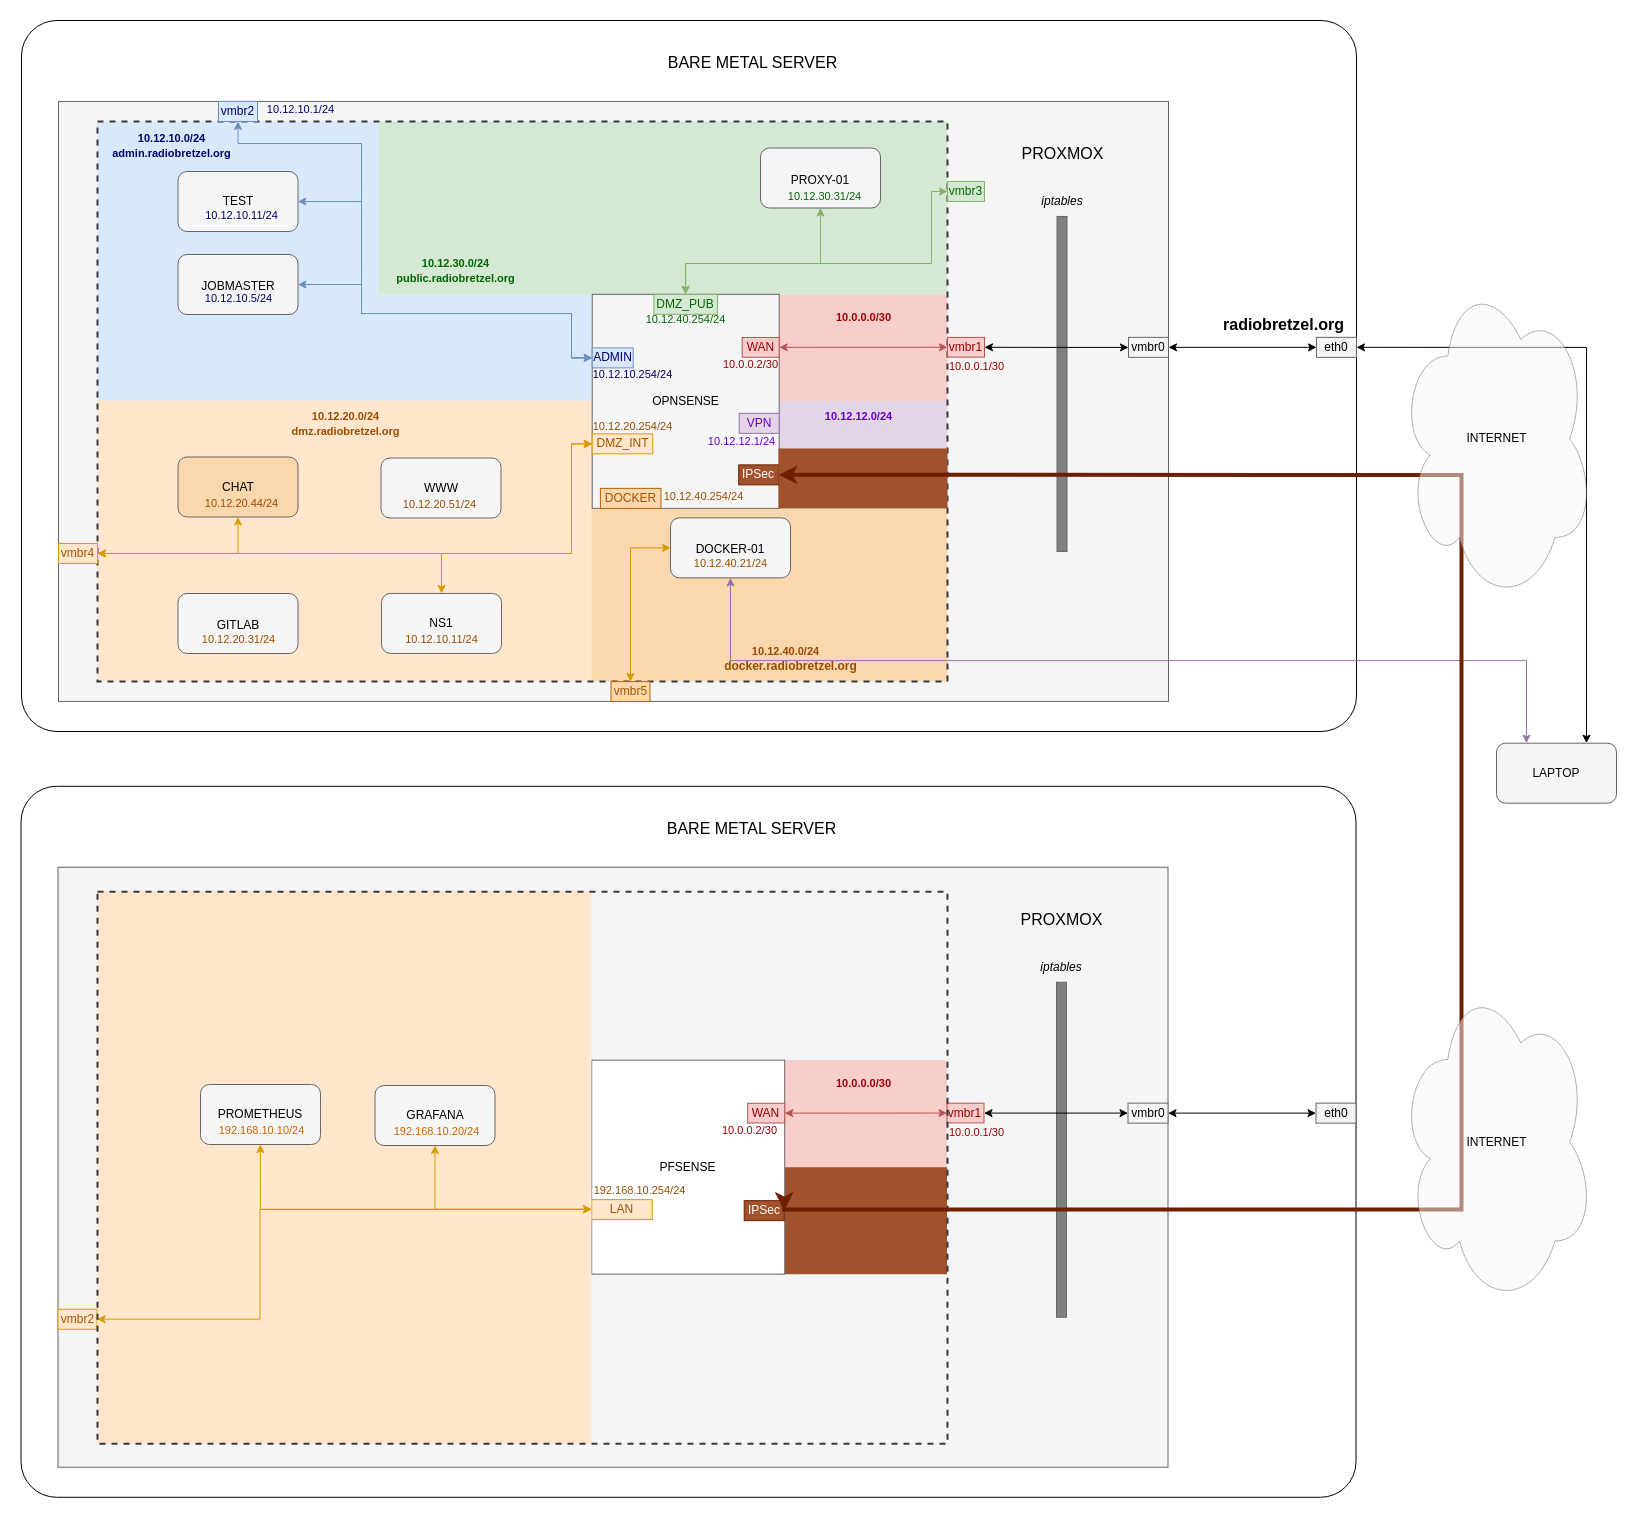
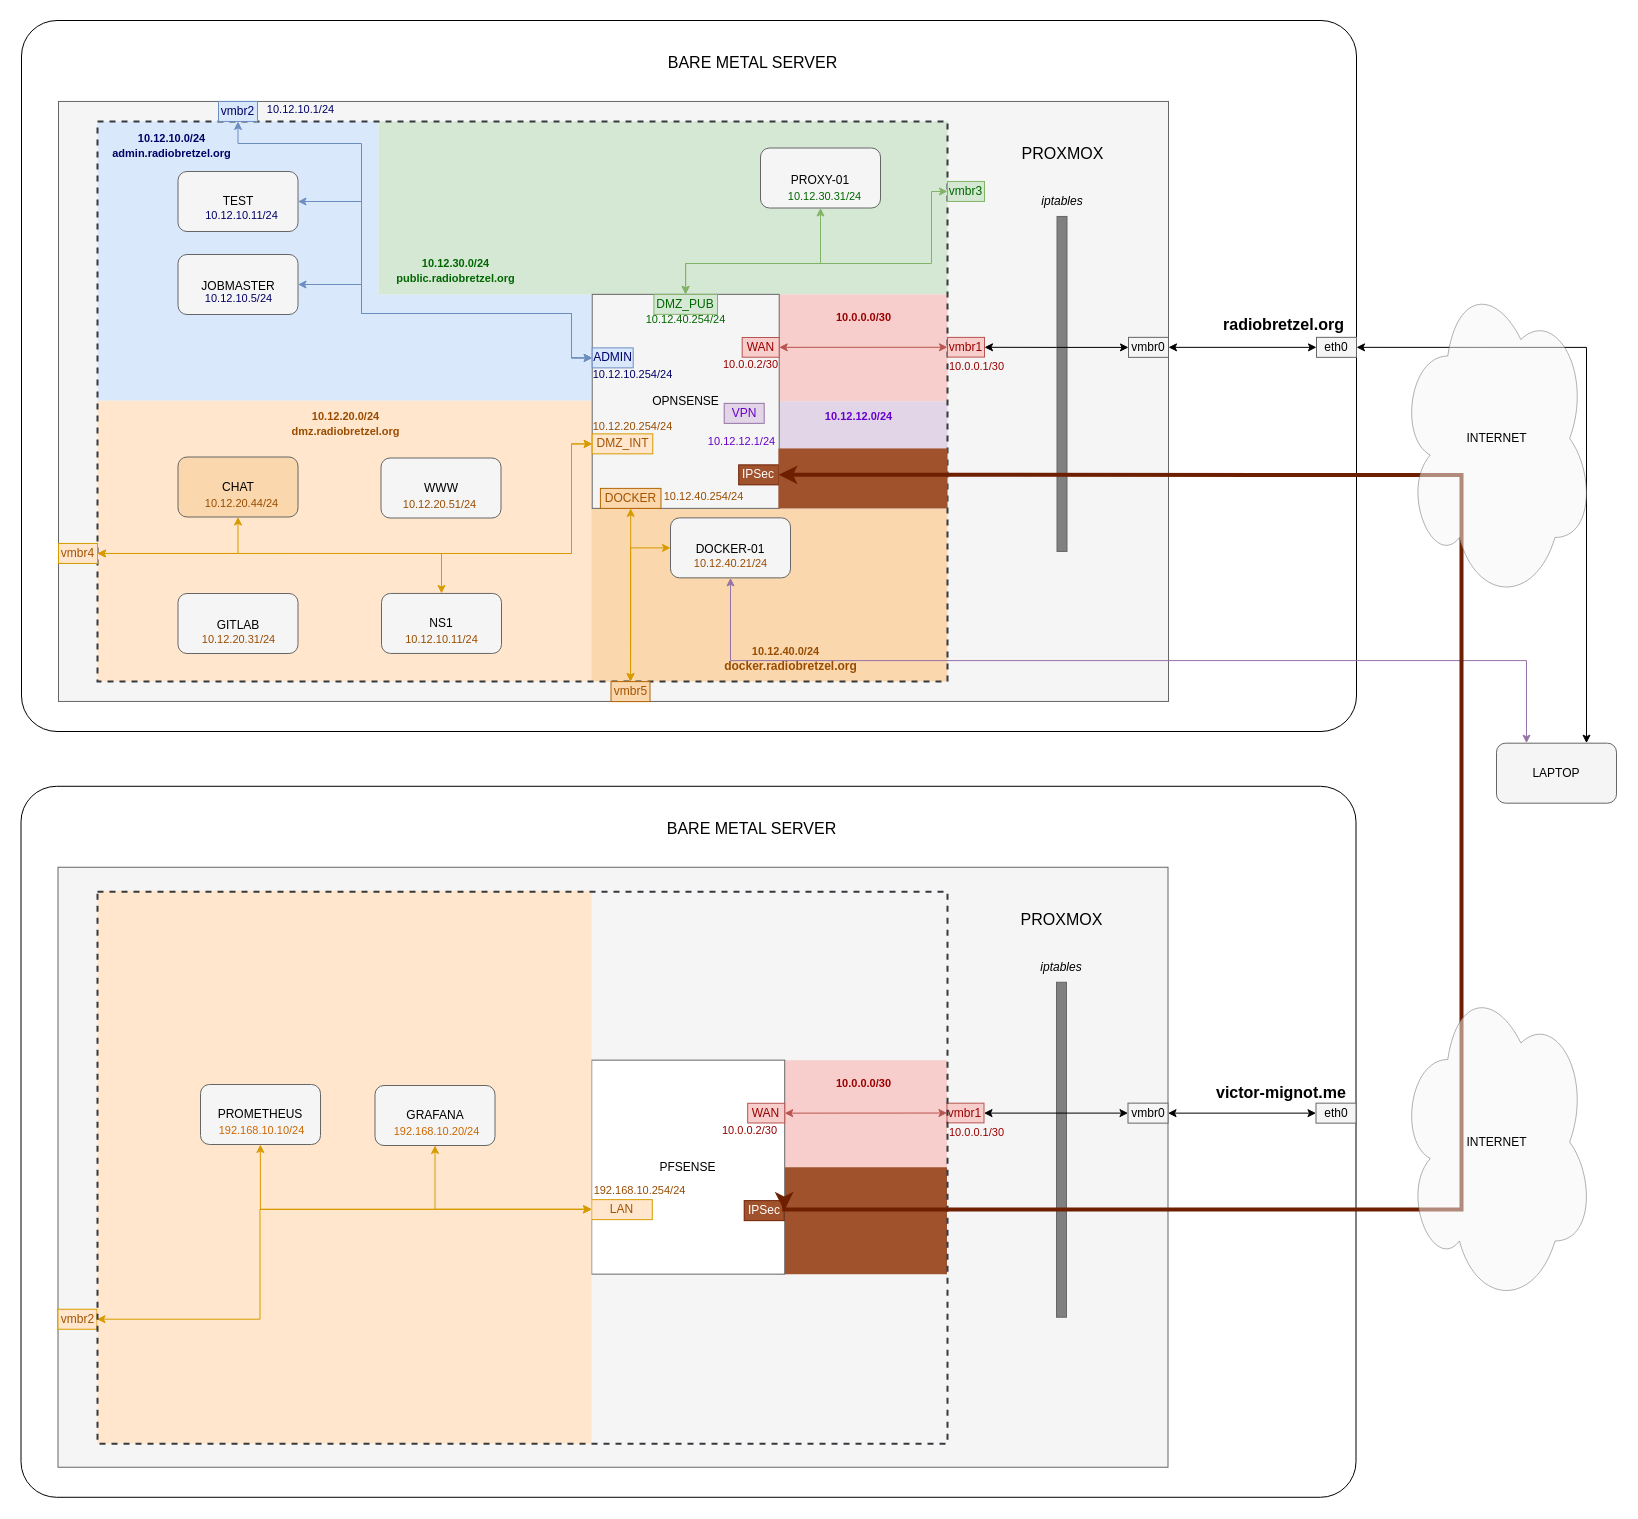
- <mxCell id="31" value="VPN" style="rounded=0;whiteSpace=wrap;html=1;fillColor=#e1d5e7;strokeColor=#9673a6;labelBackgroundColor=none;fontColor=#6600CC;" vertex="1" parent="26"><mxGeometry x="147.0" y="119" width="40" height="20" as="geometry" /></mxCell>
+ <mxCell id="31" value="VPN" style="rounded=0;whiteSpace=wrap;html=1;fillColor=#e1d5e7;strokeColor=#9673a6;labelBackgroundColor=none;fontColor=#6600CC;" vertex="1" parent="26"><mxGeometry x="132" y="109" width="40" height="20" as="geometry" /></mxCell>
+ <mxCell id="65" style="edgeStyle=orthogonalEdgeStyle;rounded=0;html=1;exitX=0.5;exitY=1;startArrow=classic;startFill=1;endFill=1;jettySize=auto;orthogonalLoop=1;strokeWidth=1;fillColor=#ffe6cc;strokeColor=#d79b00;entryX=0.5;entryY=0;" edge="1" parent="7" source="28" target="24"><mxGeometry relative="1" as="geometry"><Array as="points"><mxPoint x="572" y="532" /><mxPoint x="572" y="532" /></Array></mxGeometry></mxCell>
+ <mxCell id="106" value="&lt;b&gt;victor-mignot.me&lt;/b&gt;" style="text;html=1;resizable=0;points=[];autosize=1;align=left;verticalAlign=top;spacingTop=-4;fontSize=16;fontColor=#000000;" vertex="1" parent="101"><mxGeometry x="1193" y="294" width="143" height="19" as="geometry" /></mxCell>
